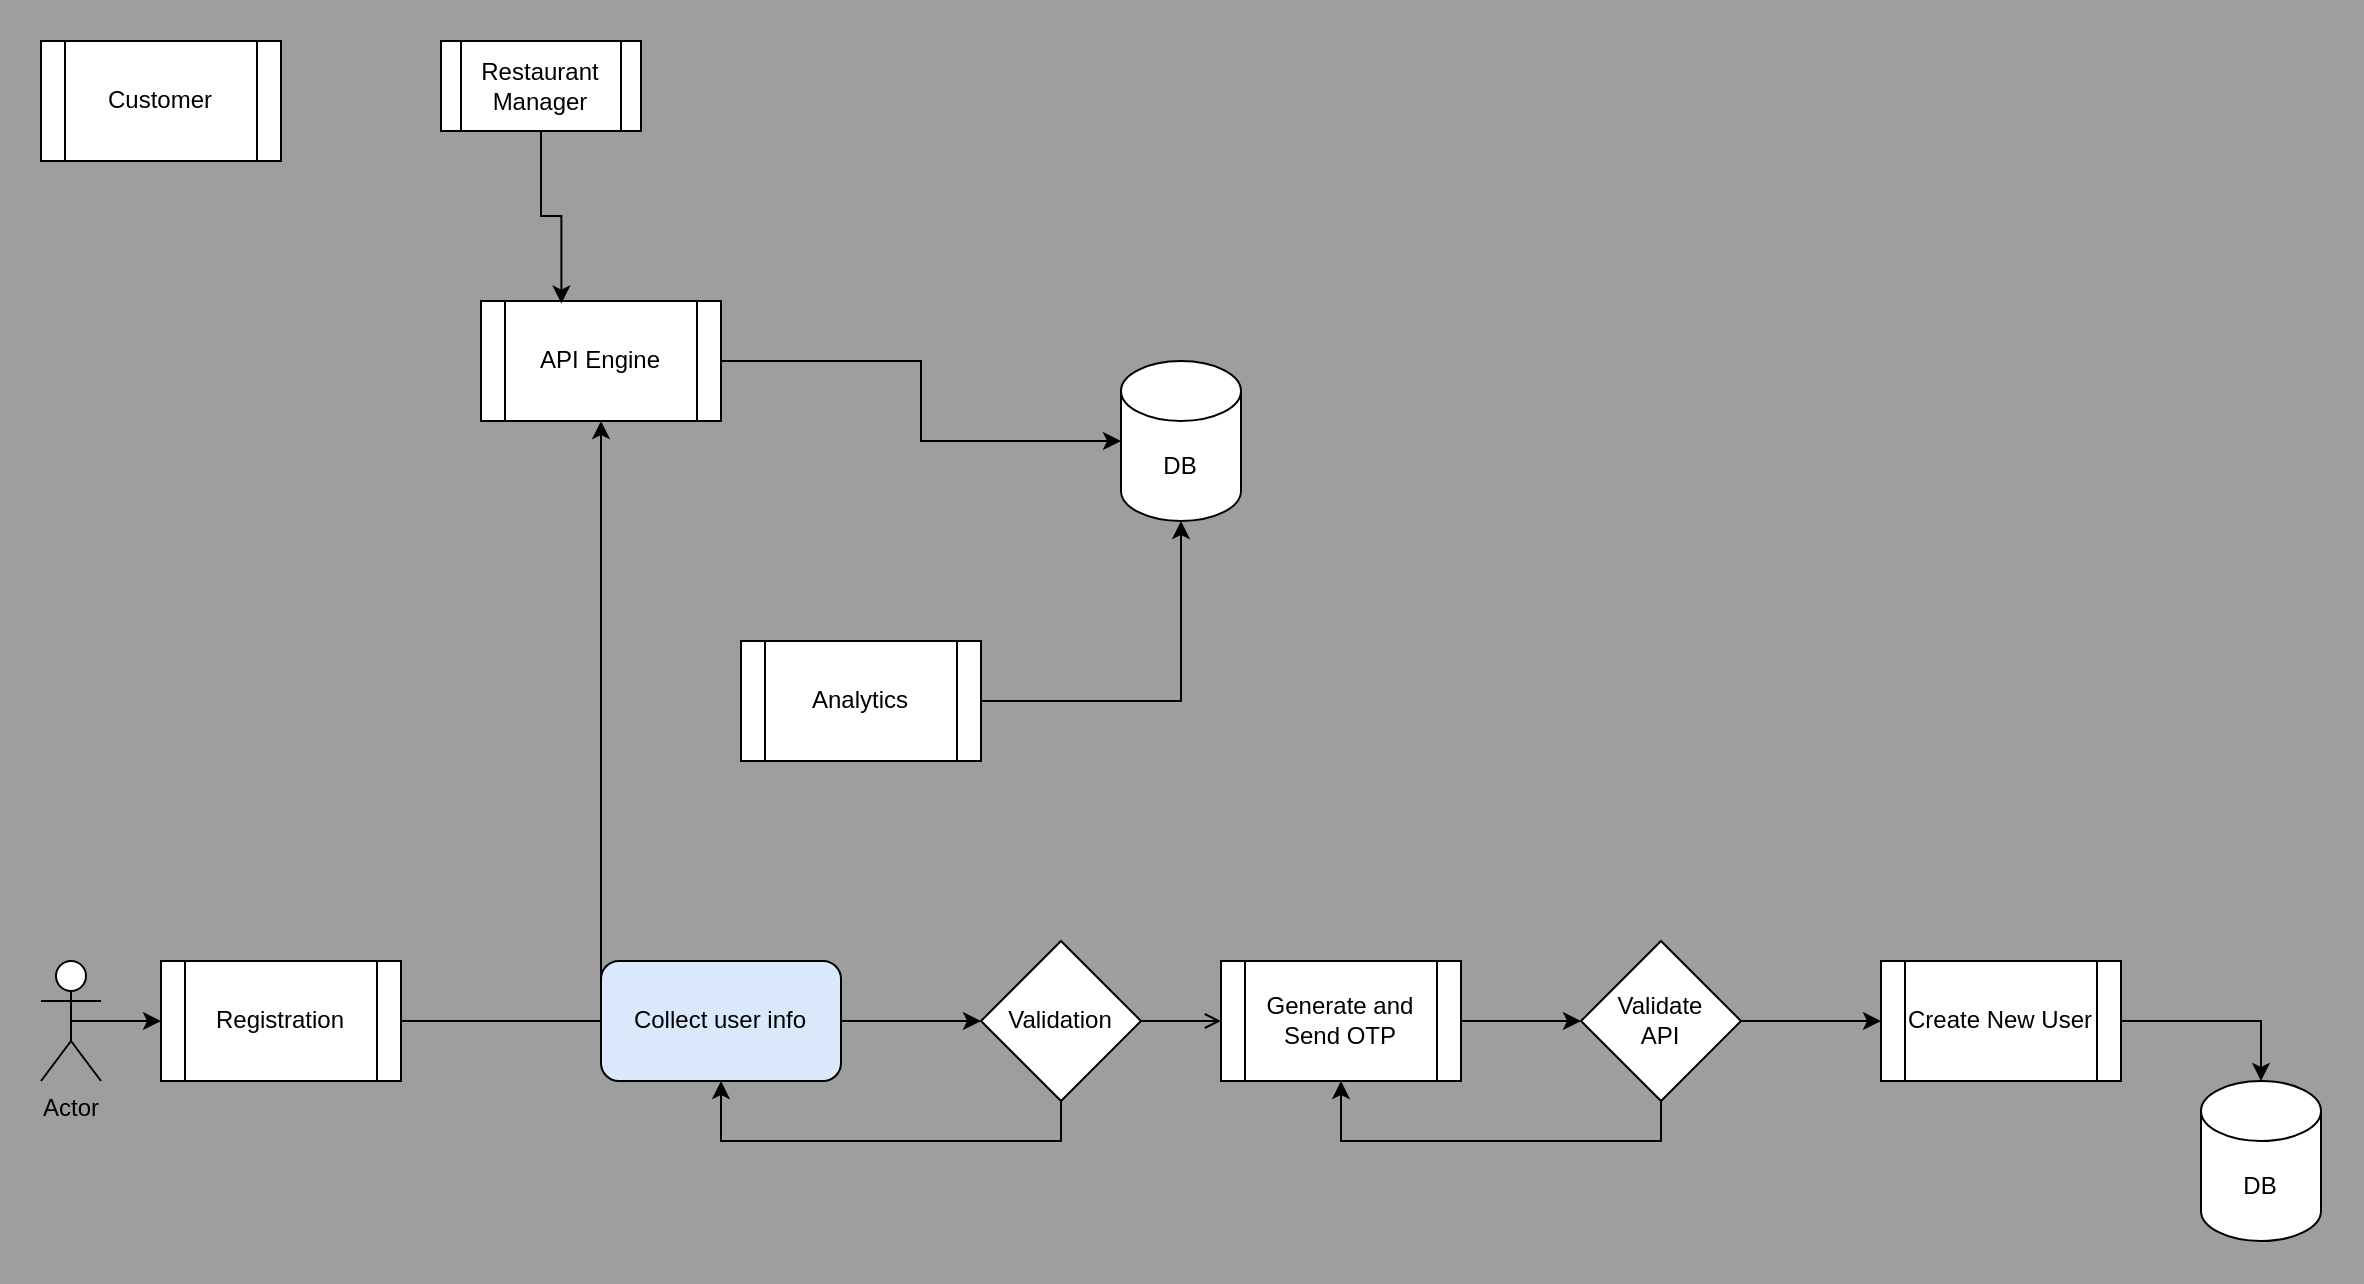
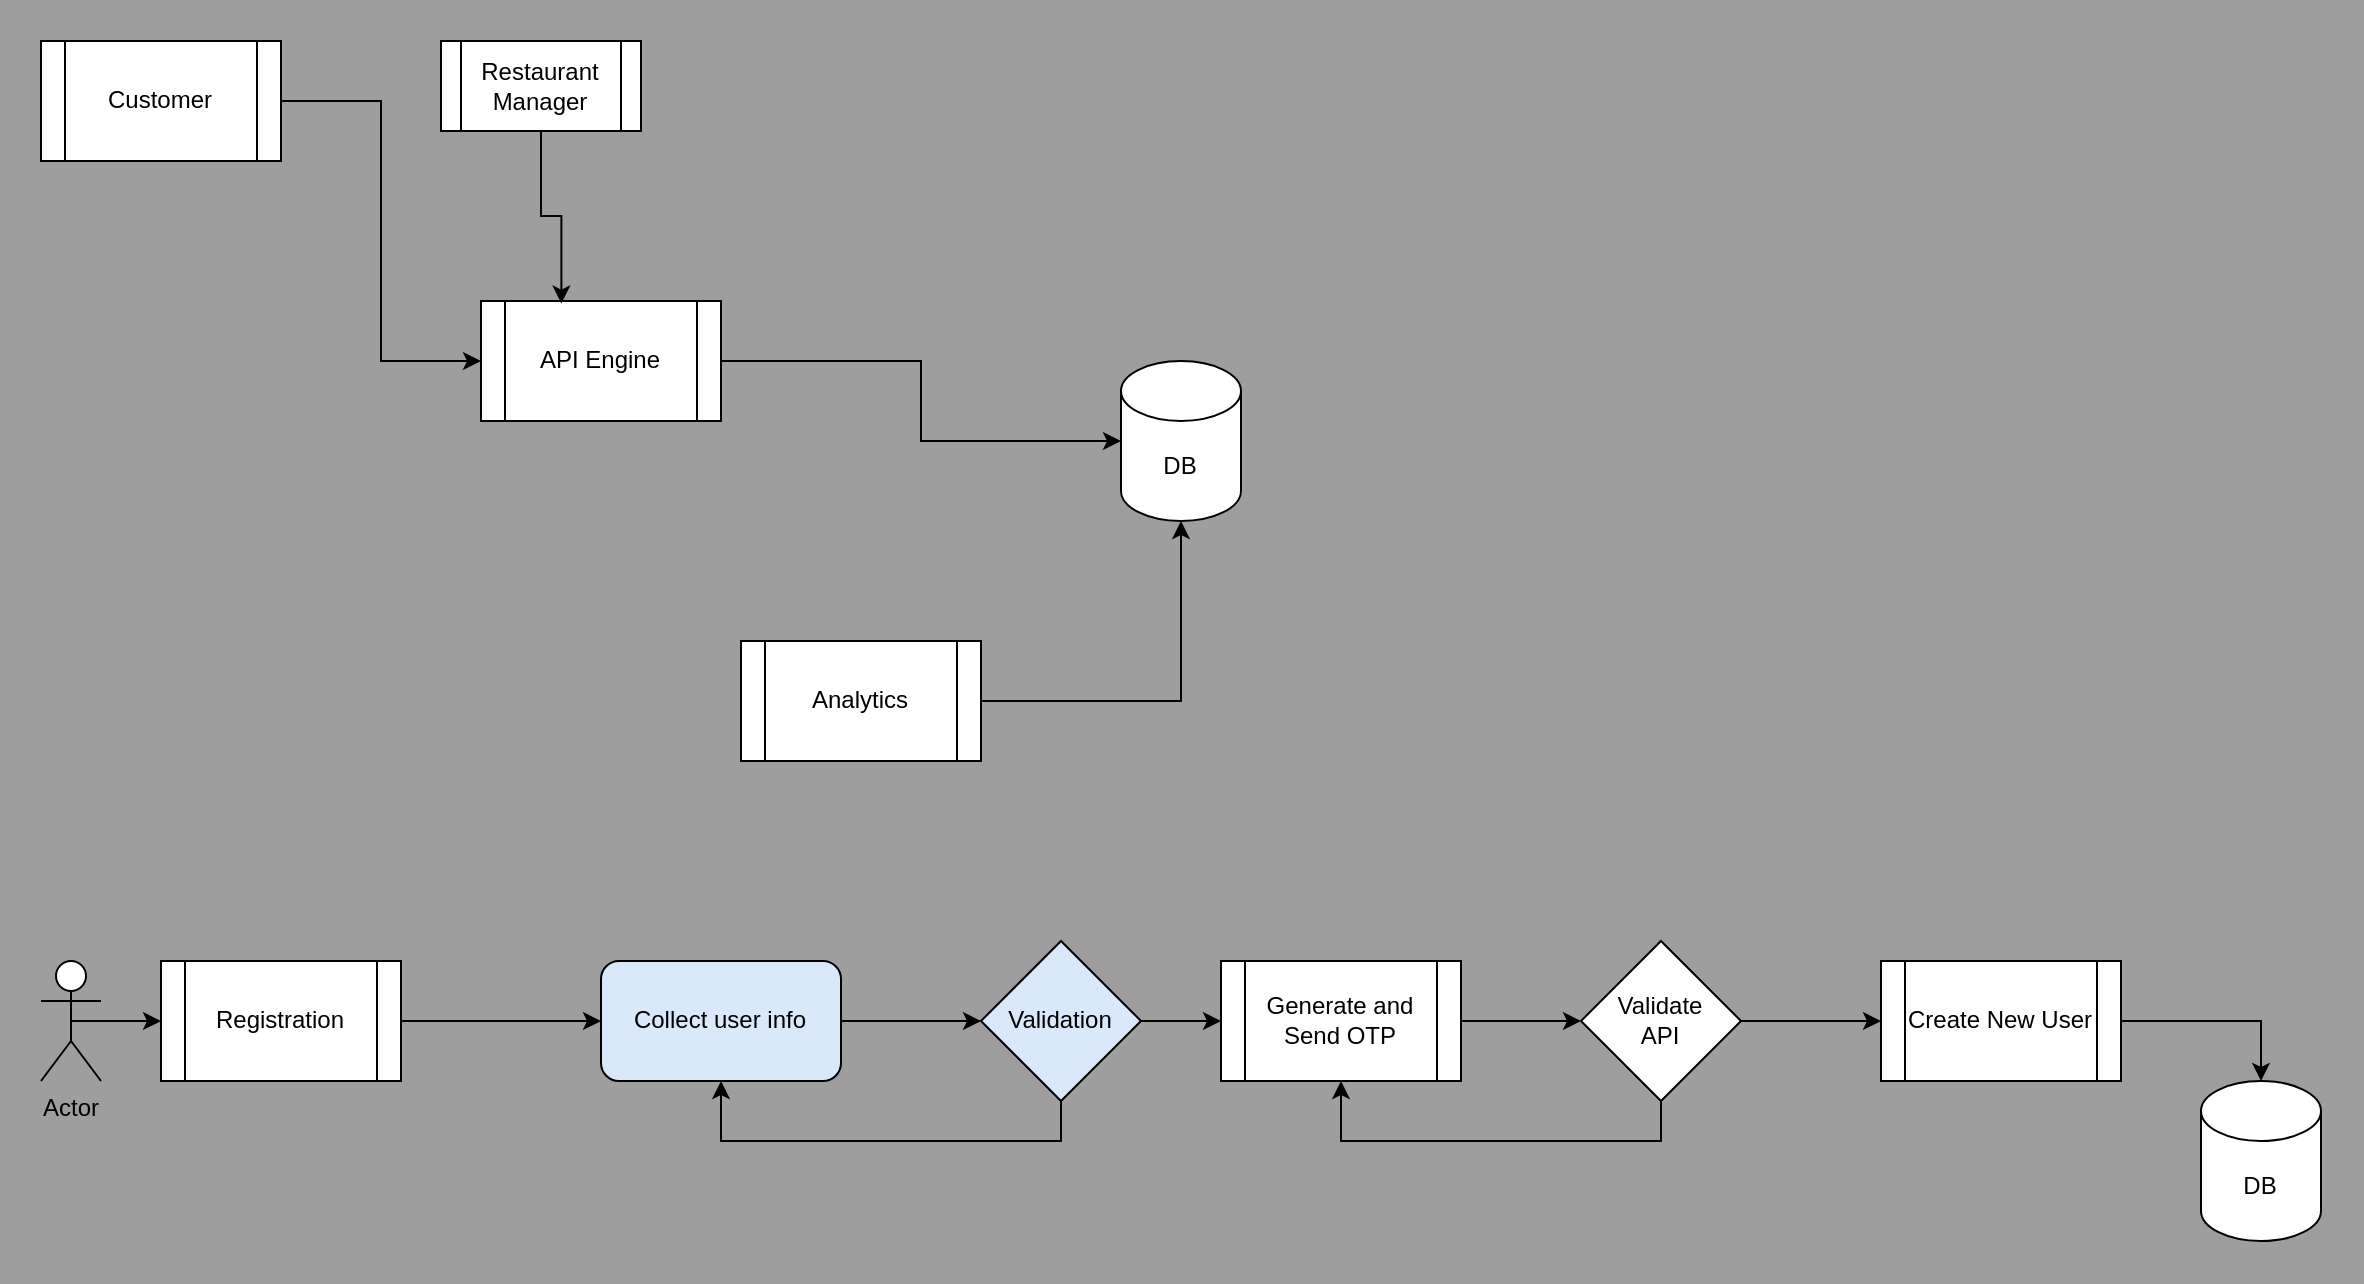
+ <mxCell id="7" style="edgeStyle=orthogonalEdgeStyle;rounded=0;orthogonalLoop=1;jettySize=auto;html=1;exitX=1;exitY=0.5;exitDx=0;exitDy=0;entryX=0;entryY=0.5;entryDx=0;entryDy=0;" parent="1" source="8" target="3" edge="1"><mxGeometry relative="1" as="geometry" /></mxCell>
- <mxCell id="13" style="edgeStyle=orthogonalEdgeStyle;rounded=0;orthogonalLoop=1;jettySize=auto;html=1;exitX=1;exitY=0.5;exitDx=0;exitDy=0;" parent="1" source="14" target="3" edge="1"><mxGeometry relative="1" as="geometry" /></mxCell>
+ <mxCell id="13" style="edgeStyle=orthogonalEdgeStyle;rounded=0;orthogonalLoop=1;jettySize=auto;html=1;exitX=1;exitY=0.5;exitDx=0;exitDy=0;" parent="1" source="14" target="16" edge="1"><mxGeometry relative="1" as="geometry" /></mxCell>
- <mxCell id="19" value="Validation" style="rhombus;whiteSpace=wrap;html=1;" parent="1" vertex="1"><mxGeometry x="490" y="470" width="80" height="80" as="geometry" /></mxCell>
+ <mxCell id="19" value="Validation" style="rhombus;whiteSpace=wrap;html=1;fillColor=#dae8fc;" parent="1" vertex="1"><mxGeometry x="490" y="470" width="80" height="80" as="geometry" /></mxCell>
- <mxCell id="18" style="edgeStyle=orthogonalEdgeStyle;rounded=0;orthogonalLoop=1;jettySize=auto;html=1;exitX=1;exitY=0.5;exitDx=0;exitDy=0;endArrow=open;" parent="1" source="19" target="21" edge="1"><mxGeometry relative="1" as="geometry"><mxPoint x="620" y="509.833" as="targetPoint" /></mxGeometry></mxCell>
+ <mxCell id="18" style="edgeStyle=orthogonalEdgeStyle;rounded=0;orthogonalLoop=1;jettySize=auto;html=1;exitX=1;exitY=0.5;exitDx=0;exitDy=0;" parent="1" source="19" target="21" edge="1"><mxGeometry relative="1" as="geometry"><mxPoint x="620" y="509.833" as="targetPoint" /></mxGeometry></mxCell>
